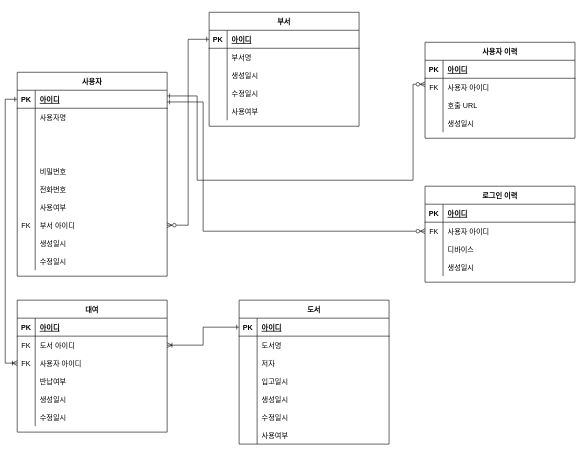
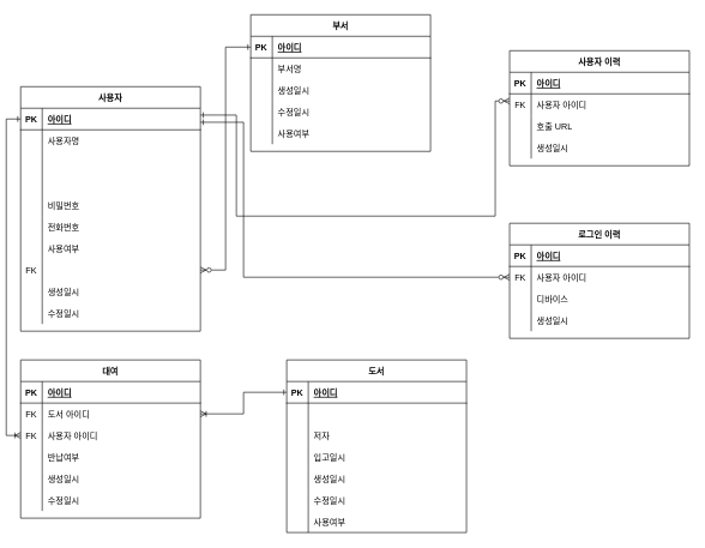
- <mxCell id="40" value="부서 아이디" style="shape=partialRectangle;overflow=hidden;connectable=0;fillColor=none;top=0;left=0;bottom=0;right=0;align=left;spacingLeft=6;" parent="38" vertex="1"><mxGeometry x="30" width="220" height="30" as="geometry"><mxRectangle width="220" height="30" as="alternateBounds" /></mxGeometry></mxCell>
- <mxCell id="53" value="도서명" style="shape=partialRectangle;overflow=hidden;connectable=0;fillColor=none;top=0;left=0;bottom=0;right=0;align=left;spacingLeft=6;" parent="51" vertex="1"><mxGeometry x="30" width="220" height="30" as="geometry"><mxRectangle width="220" height="30" as="alternateBounds" /></mxGeometry></mxCell>
